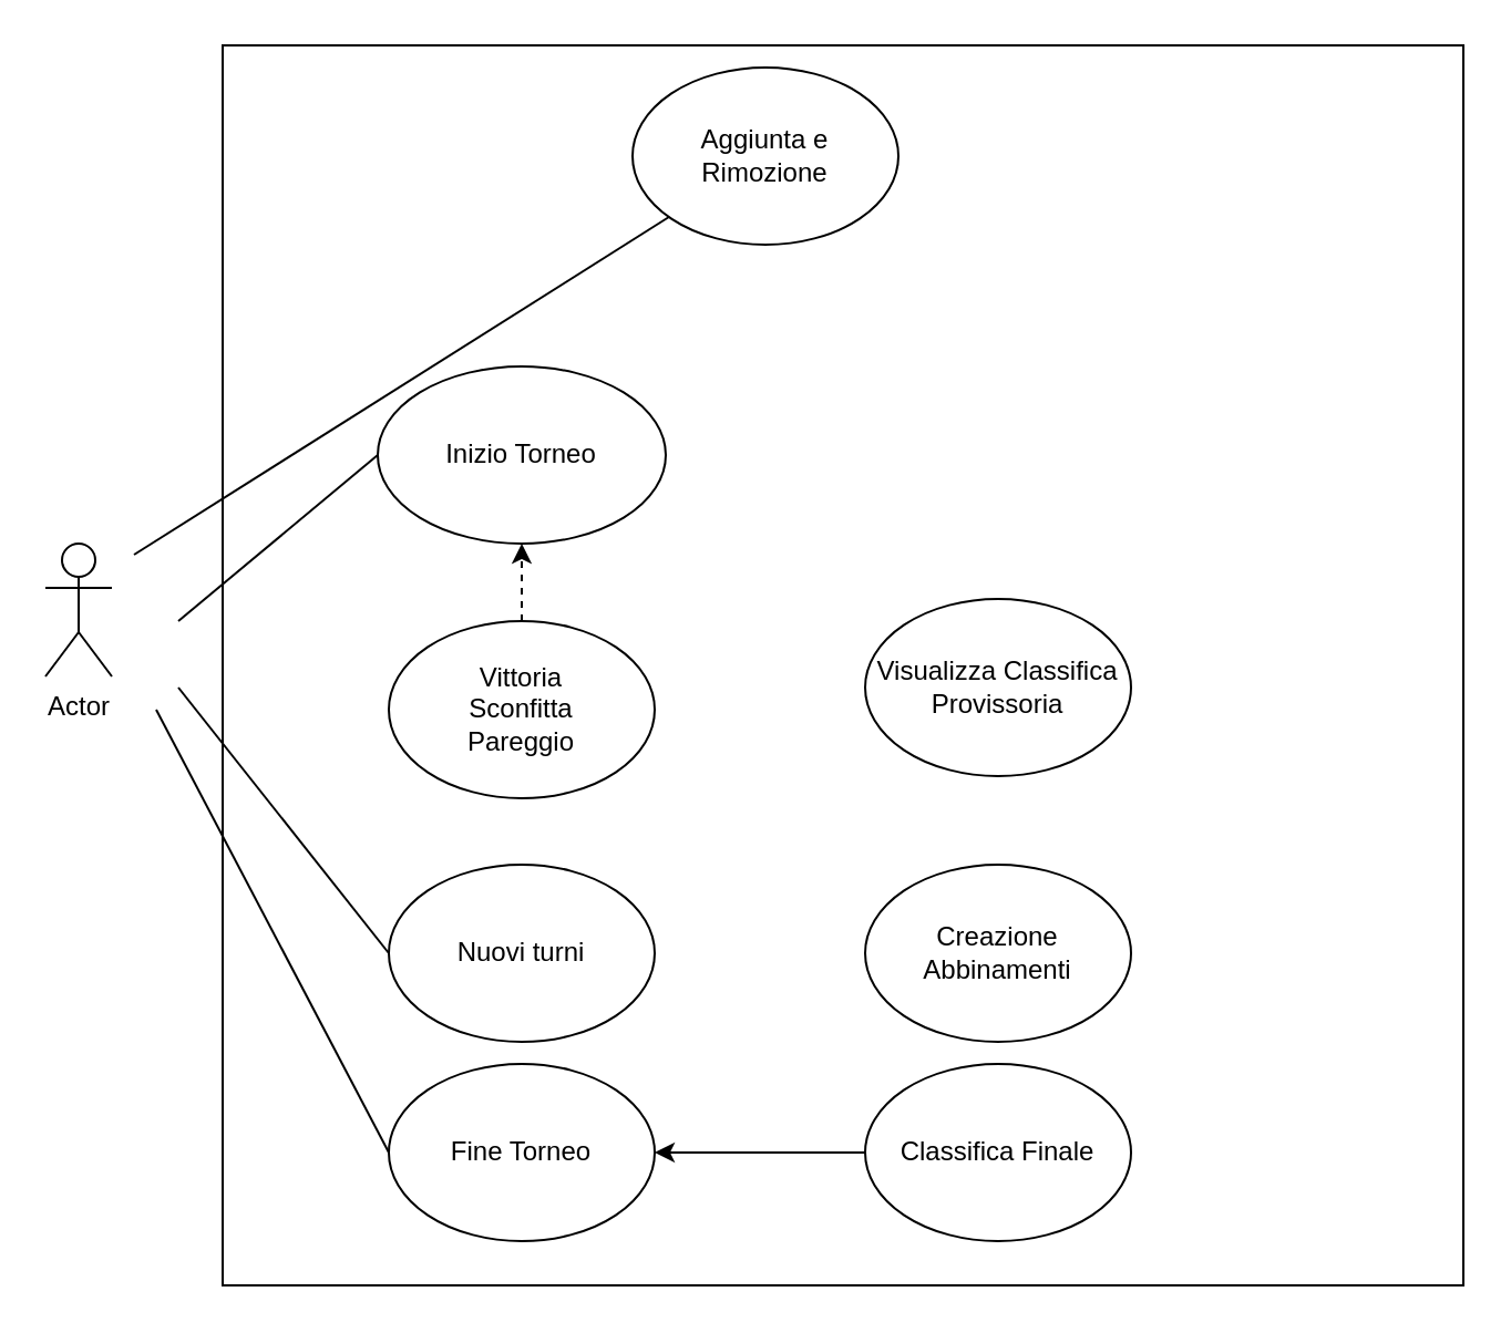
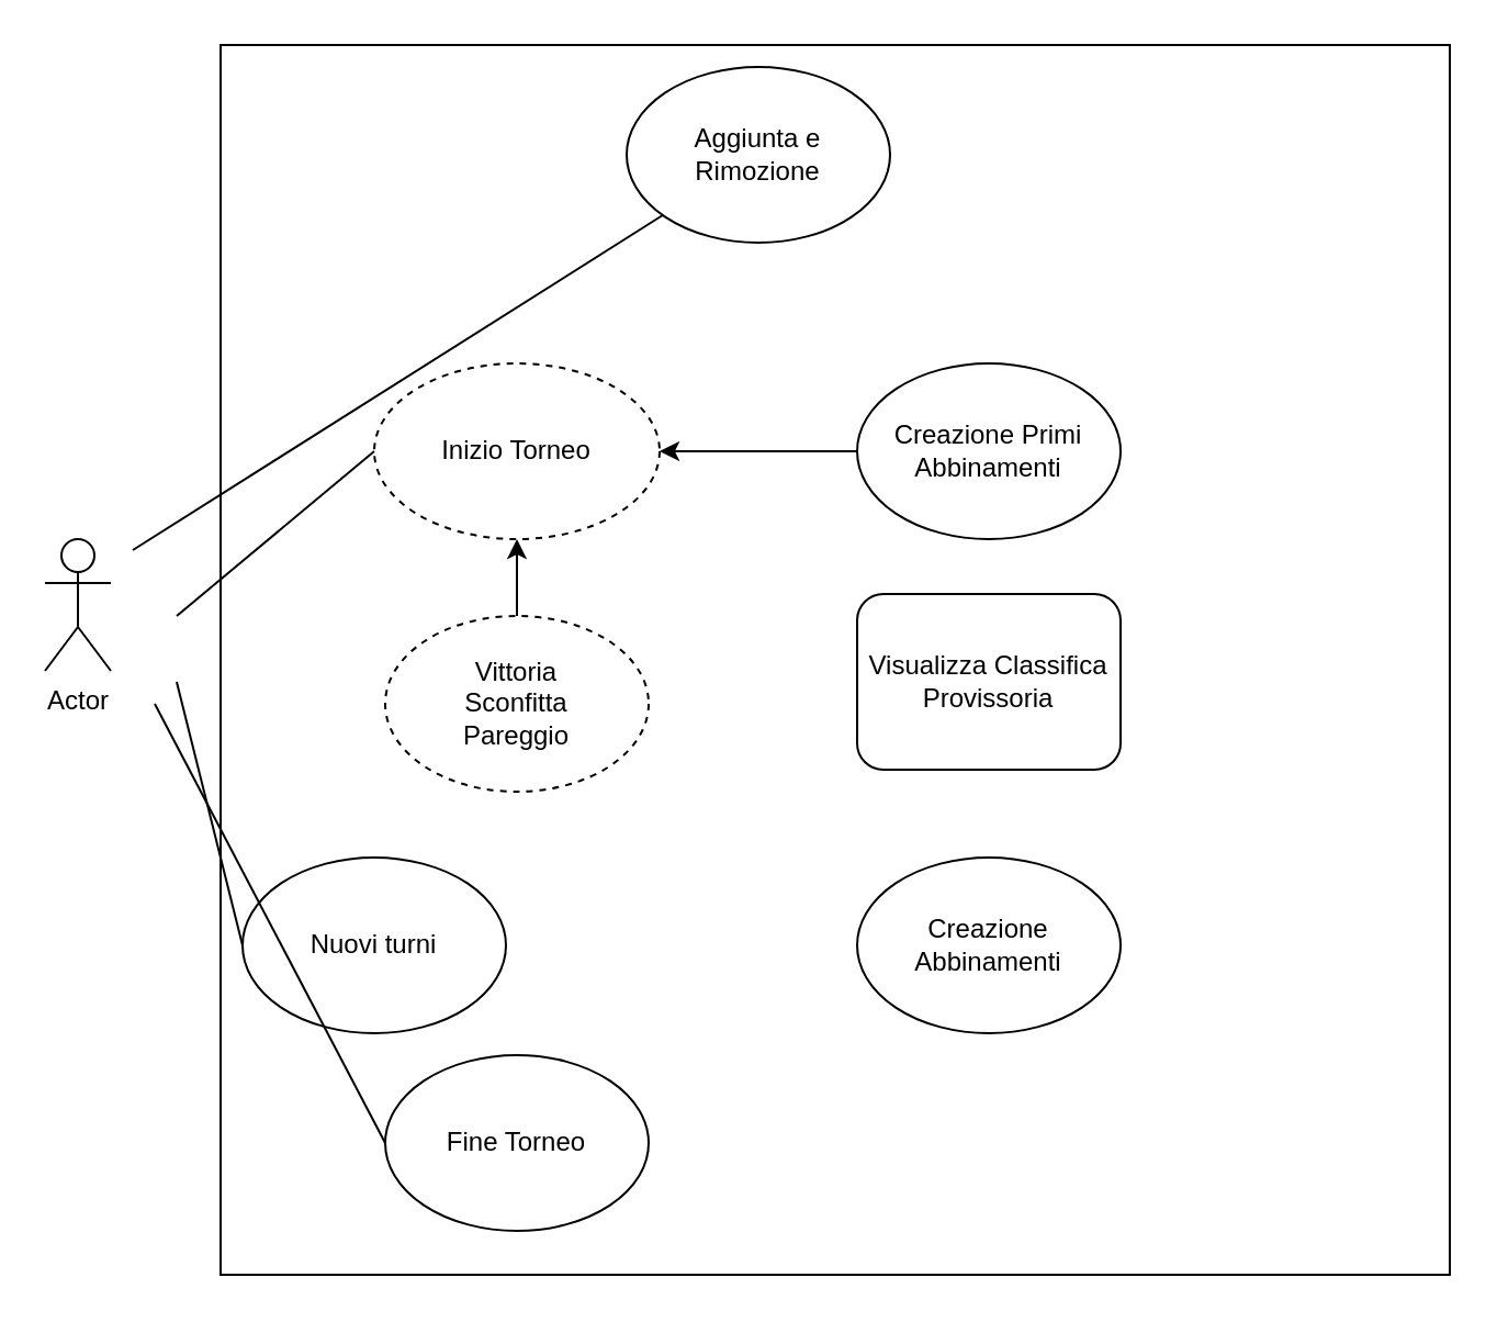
- <mxCell id="6" value="Inizio Torneo" style="ellipse;whiteSpace=wrap;html=1;" vertex="1" parent="1"><mxGeometry x="170" y="165" width="130" height="80" as="geometry" /></mxCell>
+ <mxCell id="6" value="Inizio Torneo" style="ellipse;whiteSpace=wrap;html=1;dashed=1;" vertex="1" parent="1"><mxGeometry x="170" y="165" width="130" height="80" as="geometry" /></mxCell>
+ <mxCell id="16" value="" style="endArrow=classic;html=1;rounded=0;exitX=0;exitY=0.5;exitDx=0;exitDy=0;entryX=1;entryY=0.5;entryDx=0;entryDy=0;" edge="1" parent="1" source="14" target="6"><mxGeometry width="50" height="50" relative="1" as="geometry"><mxPoint x="340" y="300" as="sourcePoint" /><mxPoint x="390" y="250" as="targetPoint" /></mxGeometry></mxCell>
+ <mxCell id="14" value="Creazione Primi Abbinamenti" style="ellipse;whiteSpace=wrap;html=1;" vertex="1" parent="1"><mxGeometry x="390" y="165" width="120" height="80" as="geometry" /></mxCell>
- <mxCell id="12" value="" style="endArrow=classic;html=1;rounded=0;exitX=0.5;exitY=0;exitDx=0;exitDy=0;entryX=0.5;entryY=1;entryDx=0;entryDy=0;dashed=1;" edge="1" parent="1" source="8" target="6"><mxGeometry width="50" height="50" relative="1" as="geometry"><mxPoint x="399" y="356" as="sourcePoint" /><mxPoint x="310" y="335" as="targetPoint" /></mxGeometry></mxCell>
+ <mxCell id="12" value="" style="endArrow=classic;html=1;rounded=0;exitX=0.5;exitY=0;exitDx=0;exitDy=0;entryX=0.5;entryY=1;entryDx=0;entryDy=0;" edge="1" parent="1" source="8" target="6"><mxGeometry width="50" height="50" relative="1" as="geometry"><mxPoint x="399" y="356" as="sourcePoint" /><mxPoint x="310" y="335" as="targetPoint" /></mxGeometry></mxCell>
- <mxCell id="7" value="Visualizza Classifica Provissoria" style="ellipse;whiteSpace=wrap;html=1;" vertex="1" parent="1"><mxGeometry x="390" y="270" width="120" height="80" as="geometry" /></mxCell>
+ <mxCell id="7" value="Visualizza Classifica Provissoria" style="whiteSpace=wrap;html=1;rounded=1;" vertex="1" parent="1"><mxGeometry x="390" y="270" width="120" height="80" as="geometry" /></mxCell>
- <mxCell id="8" value="&lt;div&gt;Vittoria&lt;/div&gt;&lt;div&gt;Sconfitta&lt;/div&gt;&lt;div&gt;Pareggio&lt;br&gt;&lt;/div&gt;" style="ellipse;whiteSpace=wrap;html=1;" vertex="1" parent="1"><mxGeometry x="175" y="280" width="120" height="80" as="geometry" /></mxCell>
+ <mxCell id="8" value="&lt;div&gt;Vittoria&lt;/div&gt;&lt;div&gt;Sconfitta&lt;/div&gt;&lt;div&gt;Pareggio&lt;br&gt;&lt;/div&gt;" style="ellipse;whiteSpace=wrap;html=1;dashed=1;" vertex="1" parent="1"><mxGeometry x="175" y="280" width="120" height="80" as="geometry" /></mxCell>
- <mxCell id="11" value="Nuovi turni" style="ellipse;whiteSpace=wrap;html=1;" vertex="1" parent="1"><mxGeometry x="175" y="390" width="120" height="80" as="geometry" /></mxCell>
+ <mxCell id="11" value="Nuovi turni" style="ellipse;whiteSpace=wrap;html=1;" vertex="1" parent="1"><mxGeometry x="110" y="390" width="120" height="80" as="geometry" /></mxCell>
- <mxCell id="19" value="" style="endArrow=classic;html=1;rounded=0;entryX=1;entryY=0.5;entryDx=0;entryDy=0;" edge="1" parent="1" source="10" target="17"><mxGeometry width="50" height="50" relative="1" as="geometry"><mxPoint x="340" y="350" as="sourcePoint" /><mxPoint x="390" y="300" as="targetPoint" /></mxGeometry></mxCell>
- <mxCell id="10" value="Classifica Finale" style="ellipse;whiteSpace=wrap;html=1;" vertex="1" parent="1"><mxGeometry x="390" y="480" width="120" height="80" as="geometry" /></mxCell>
